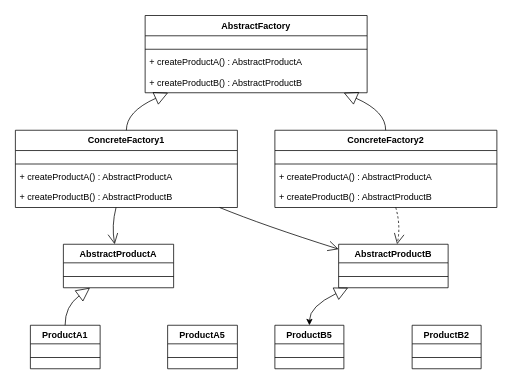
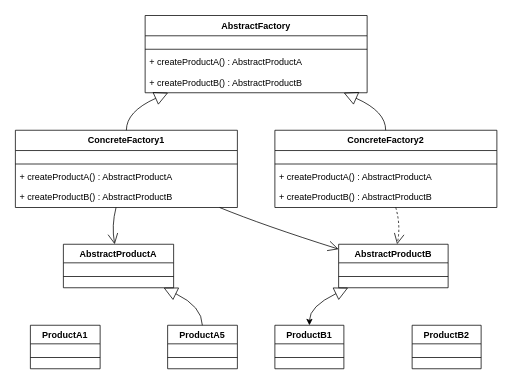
+ <mxCell id="29" value="" style="curved=1;startArrow=block;startSize=16;startFill=0;endArrow=none;exitX=0.908;exitY=0.999;entryX=0.498;entryY=-0.001;" edge="1" parent="1" source="14" target="20"><mxGeometry relative="1" as="geometry"><Array as="points"><mxPoint x="269" y="408" /></Array></mxGeometry></mxCell>
- <mxCell id="28" value="" style="curved=1;startArrow=block;startSize=16;startFill=0;endArrow=none;exitX=0.242;exitY=0.999;entryX=0.498;entryY=-0.001;" edge="1" parent="1" source="14" target="18"><mxGeometry relative="1" as="geometry"><Array as="points"><mxPoint x="86" y="408" /></Array></mxGeometry></mxCell>
- <mxCell id="22" value="ProductB5" style="swimlane;fontStyle=1;align=center;verticalAlign=top;childLayout=stackLayout;horizontal=1;startSize=24.78;horizontalStack=0;resizeParent=1;resizeParentMax=0;resizeLast=0;collapsible=0;marginBottom=0;" vertex="1" parent="1"><mxGeometry x="366" y="433" width="92" height="58" as="geometry" /></mxCell>
+ <mxCell id="22" value="ProductB1" style="swimlane;fontStyle=1;align=center;verticalAlign=top;childLayout=stackLayout;horizontal=1;startSize=24.78;horizontalStack=0;resizeParent=1;resizeParentMax=0;resizeLast=0;collapsible=0;marginBottom=0;" vertex="1" parent="1"><mxGeometry x="366" y="433" width="92" height="58" as="geometry" /></mxCell>
